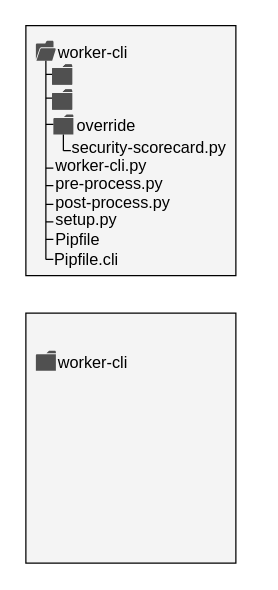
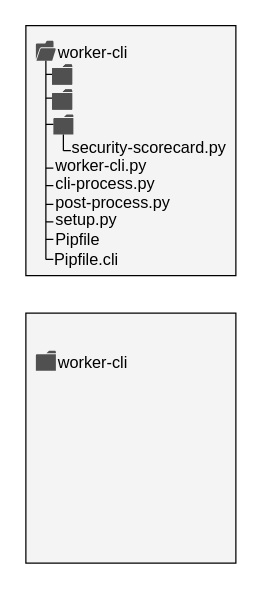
- <mxCell id="14" value="&lt;font style=&quot;font-size: 13px&quot;&gt;override&lt;br&gt;&lt;/font&gt;" style="text;html=1;strokeColor=none;fillColor=none;align=left;verticalAlign=middle;whiteSpace=wrap;rounded=0;labelBackgroundColor=none;fontSize=16;" vertex="1" parent="1"><mxGeometry x="59" y="91" width="83" height="16" as="geometry" /></mxCell>
- <mxCell id="7" value="&lt;font style=&quot;font-size: 13px&quot;&gt;pre-process.py&lt;/font&gt;" style="text;html=1;strokeColor=none;fillColor=none;align=left;verticalAlign=middle;whiteSpace=wrap;rounded=0;labelBackgroundColor=none;fontSize=16;" vertex="1" parent="1"><mxGeometry x="42" y="137" width="90" height="16" as="geometry" /></mxCell>
+ <mxCell id="7" value="&lt;font style=&quot;font-size: 13px&quot;&gt;cli-process.py&lt;/font&gt;" style="text;html=1;strokeColor=none;fillColor=none;align=left;verticalAlign=middle;whiteSpace=wrap;rounded=0;labelBackgroundColor=none;fontSize=16;" vertex="1" parent="1"><mxGeometry x="42" y="137" width="90" height="16" as="geometry" /></mxCell>
